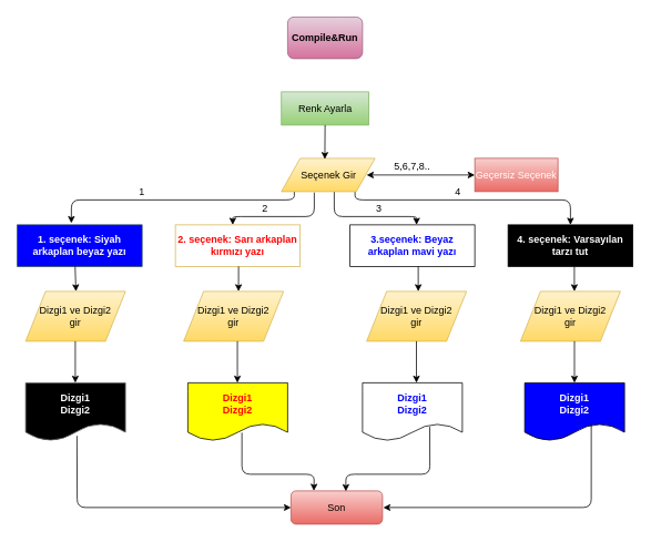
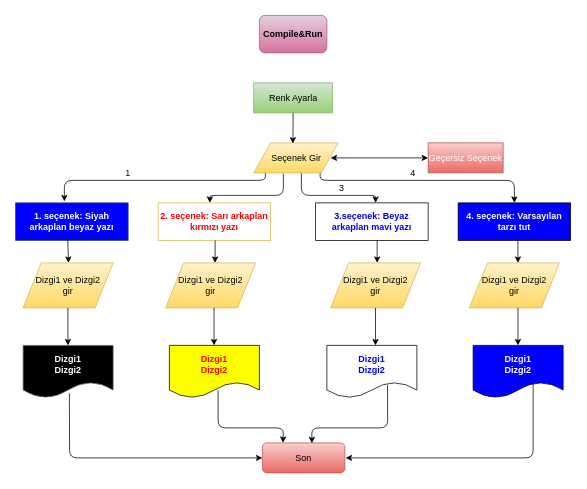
- <mxCell id="27" value="5,6,7,8.." style="text;html=1;strokeColor=none;fillColor=none;align=center;verticalAlign=middle;whiteSpace=wrap;rounded=0;" vertex="1" parent="1"><mxGeometry x="475" y="190" width="40" height="20" as="geometry" /></mxCell>
- <mxCell id="32" value="2" style="text;html=1;strokeColor=none;fillColor=none;align=center;verticalAlign=middle;whiteSpace=wrap;rounded=0;" vertex="1" parent="1"><mxGeometry x="297.5" y="240" width="40" height="20" as="geometry" /></mxCell>
- <mxCell id="6" value="&lt;b&gt;&lt;font color=&quot;#FFFFFF&quot;&gt;4. seçenek: Varsayılan tarzı tut&lt;/font&gt;&lt;/b&gt;" style="rounded=0;whiteSpace=wrap;html=1;fillColor=#000000;" vertex="1" parent="1"><mxGeometry x="610" y="270" width="150" height="50" as="geometry" /></mxCell>
+ <mxCell id="6" value="&lt;b&gt;&lt;font color=&quot;#FFFFFF&quot;&gt;4. seçenek: Varsayılan tarzı tut&lt;/font&gt;&lt;/b&gt;" style="rounded=0;whiteSpace=wrap;html=1;fillColor=#0000FF;" vertex="1" parent="1"><mxGeometry x="610" y="270" width="150" height="50" as="geometry" /></mxCell>
